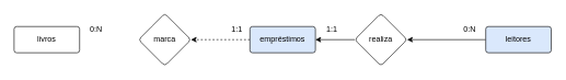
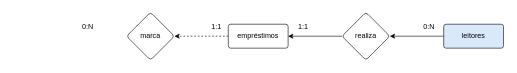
- <mxCell id="2" value="livros" style="rounded=1;arcSize=10;whiteSpace=wrap;html=1;align=center;" vertex="1" parent="1"><mxGeometry x="20" y="40" width="100" height="40" as="geometry" /></mxCell>
- <mxCell id="6" value="empréstimos" style="rounded=1;arcSize=10;whiteSpace=wrap;html=1;align=center;fillColor=#dae8fc;" vertex="1" parent="1"><mxGeometry x="380" y="40" width="100" height="40" as="geometry" /></mxCell>
+ <mxCell id="6" value="empréstimos" style="rounded=1;arcSize=10;whiteSpace=wrap;html=1;align=center;" vertex="1" parent="1"><mxGeometry x="380" y="40" width="100" height="40" as="geometry" /></mxCell>
- <mxCell id="8" value="realiza" style="rhombus;whiteSpace=wrap;html=1;rounded=1;arcSize=10;" vertex="1" parent="1"><mxGeometry x="540" y="20" width="80" height="80" as="geometry" /></mxCell>
+ <mxCell id="8" value="realiza" style="rhombus;whiteSpace=wrap;html=1;rounded=1;arcSize=10;" vertex="1" parent="1"><mxGeometry x="570" y="20" width="80" height="80" as="geometry" /></mxCell>
